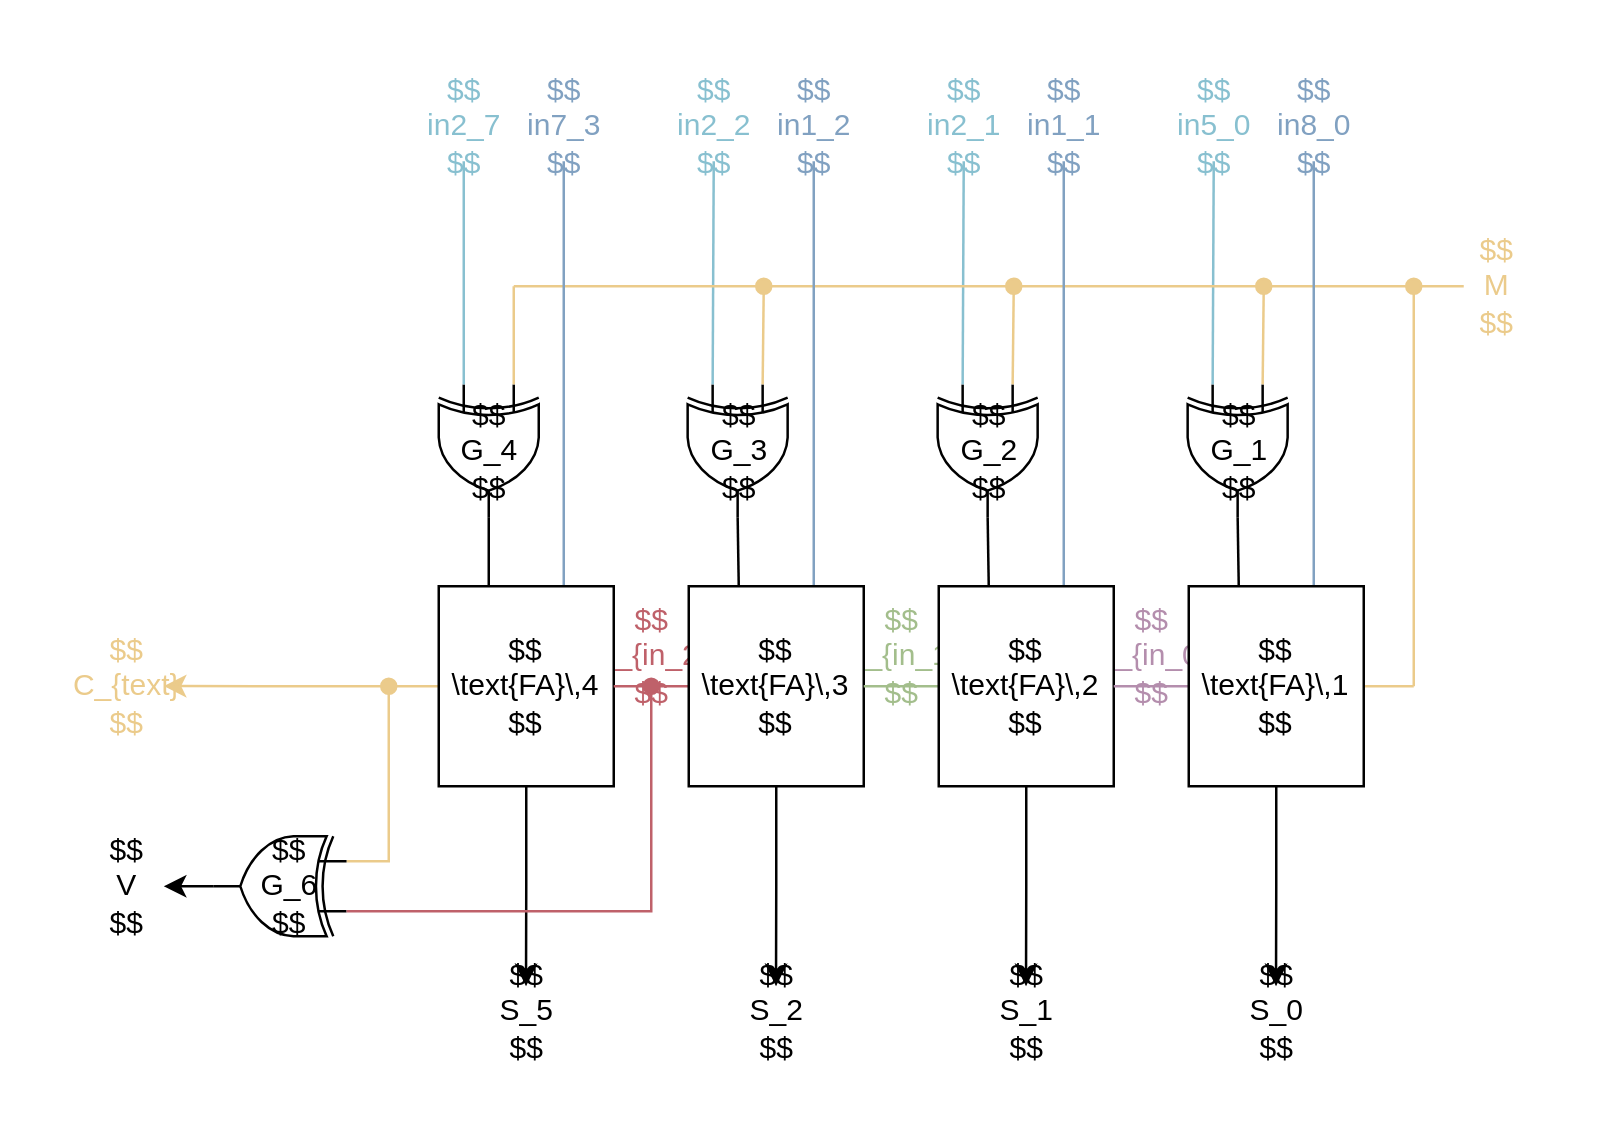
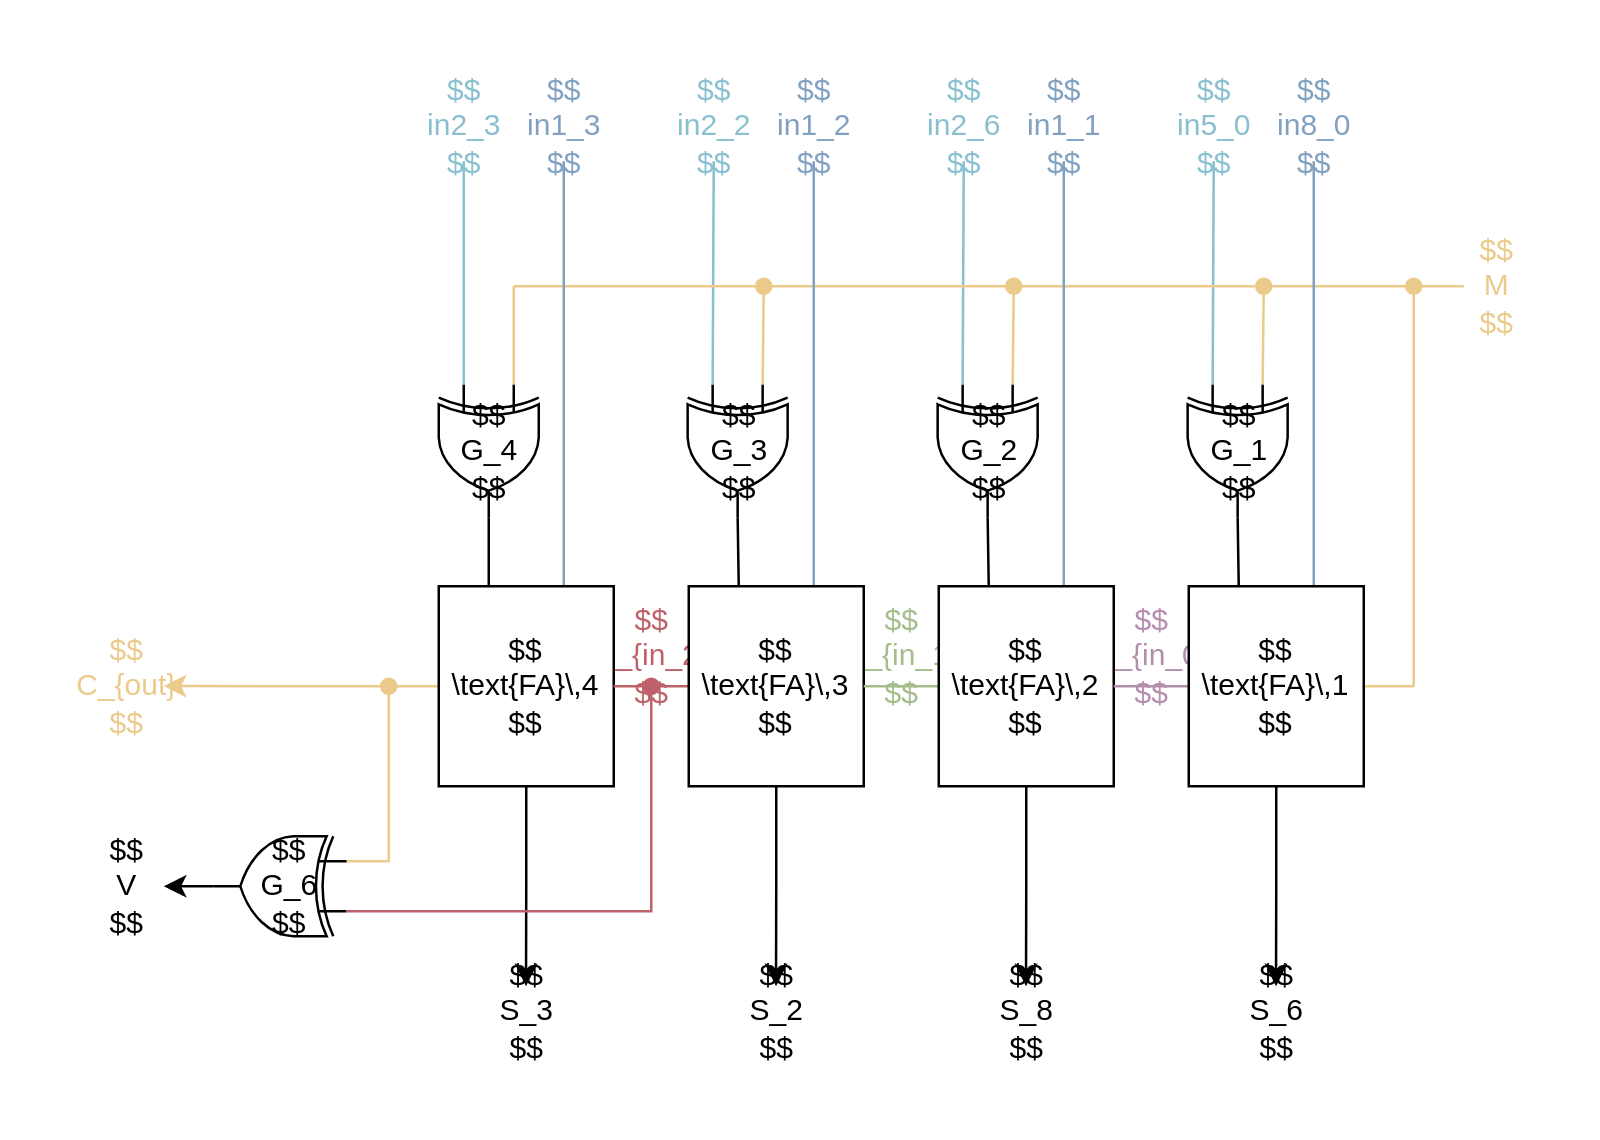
- <mxCell id="55" value="$$&lt;br&gt;in2_7&lt;br&gt;$$" style="text;html=1;align=center;verticalAlign=middle;resizable=0;points=[];autosize=1;strokeColor=none;fillColor=none;fontColor=#88C0D0;" parent="1" vertex="1"><mxGeometry x="160.43" y="20" width="50" height="60" as="geometry" /></mxCell>
+ <mxCell id="55" value="$$&lt;br&gt;in2_3&lt;br&gt;$$" style="text;html=1;align=center;verticalAlign=middle;resizable=0;points=[];autosize=1;strokeColor=none;fillColor=none;fontColor=#88C0D0;" parent="1" vertex="1"><mxGeometry x="160.43" y="20" width="50" height="60" as="geometry" /></mxCell>
- <mxCell id="59" value="$$&lt;br&gt;in7_3&lt;br&gt;$$" style="text;html=1;align=center;verticalAlign=middle;resizable=0;points=[];autosize=1;strokeColor=none;fillColor=none;fontColor=#81A1C1;" parent="1" vertex="1"><mxGeometry x="200.43" y="20" width="50" height="60" as="geometry" /></mxCell>
+ <mxCell id="59" value="$$&lt;br&gt;in1_3&lt;br&gt;$$" style="text;html=1;align=center;verticalAlign=middle;resizable=0;points=[];autosize=1;strokeColor=none;fillColor=none;fontColor=#81A1C1;" parent="1" vertex="1"><mxGeometry x="200.43" y="20" width="50" height="60" as="geometry" /></mxCell>
- <mxCell id="57" value="$$&lt;br&gt;in2_1&lt;br&gt;$$" style="text;html=1;align=center;verticalAlign=middle;resizable=0;points=[];autosize=1;strokeColor=none;fillColor=none;fontColor=#88C0D0;" parent="1" vertex="1"><mxGeometry x="360.43" y="20" width="50" height="60" as="geometry" /></mxCell>
+ <mxCell id="57" value="$$&lt;br&gt;in2_6&lt;br&gt;$$" style="text;html=1;align=center;verticalAlign=middle;resizable=0;points=[];autosize=1;strokeColor=none;fillColor=none;fontColor=#88C0D0;" parent="1" vertex="1"><mxGeometry x="360.43" y="20" width="50" height="60" as="geometry" /></mxCell>
- <mxCell id="44" value="$$&lt;br&gt;C_{text}&lt;br&gt;$$" style="text;html=1;align=center;verticalAlign=middle;resizable=0;points=[];autosize=1;strokeColor=none;fillColor=none;fontColor=#EBCB8B;" parent="1" vertex="1"><mxGeometry x="20" y="244" width="60" height="60" as="geometry" /></mxCell>
+ <mxCell id="44" value="$$&lt;br&gt;C_{out}&lt;br&gt;$$" style="text;html=1;align=center;verticalAlign=middle;resizable=0;points=[];autosize=1;strokeColor=none;fillColor=none;fontColor=#EBCB8B;" parent="1" vertex="1"><mxGeometry x="20" y="244" width="60" height="60" as="geometry" /></mxCell>
- <mxCell id="46" value="$$&lt;br&gt;S_5&lt;br&gt;$$" style="text;html=1;align=center;verticalAlign=middle;resizable=0;points=[];autosize=1;strokeColor=none;fillColor=none;" parent="1" vertex="1"><mxGeometry x="190" y="374" width="40" height="60" as="geometry" /></mxCell>
+ <mxCell id="46" value="$$&lt;br&gt;S_3&lt;br&gt;$$" style="text;html=1;align=center;verticalAlign=middle;resizable=0;points=[];autosize=1;strokeColor=none;fillColor=none;" parent="1" vertex="1"><mxGeometry x="190" y="374" width="40" height="60" as="geometry" /></mxCell>
- <mxCell id="48" value="$$&lt;br&gt;S_1&lt;br&gt;$$" style="text;html=1;align=center;verticalAlign=middle;resizable=0;points=[];autosize=1;strokeColor=none;fillColor=none;" parent="1" vertex="1"><mxGeometry x="390" y="374" width="40" height="60" as="geometry" /></mxCell>
+ <mxCell id="48" value="$$&lt;br&gt;S_8&lt;br&gt;$$" style="text;html=1;align=center;verticalAlign=middle;resizable=0;points=[];autosize=1;strokeColor=none;fillColor=none;" parent="1" vertex="1"><mxGeometry x="390" y="374" width="40" height="60" as="geometry" /></mxCell>
- <mxCell id="49" value="$$&lt;br&gt;S_0&lt;br&gt;$$" style="text;html=1;align=center;verticalAlign=middle;resizable=0;points=[];autosize=1;strokeColor=none;fillColor=none;" parent="1" vertex="1"><mxGeometry x="490" y="374" width="40" height="60" as="geometry" /></mxCell>
+ <mxCell id="49" value="$$&lt;br&gt;S_6&lt;br&gt;$$" style="text;html=1;align=center;verticalAlign=middle;resizable=0;points=[];autosize=1;strokeColor=none;fillColor=none;" parent="1" vertex="1"><mxGeometry x="490" y="374" width="40" height="60" as="geometry" /></mxCell>
